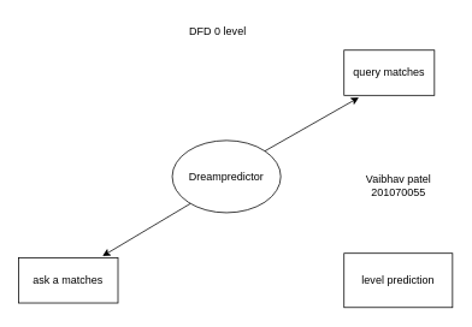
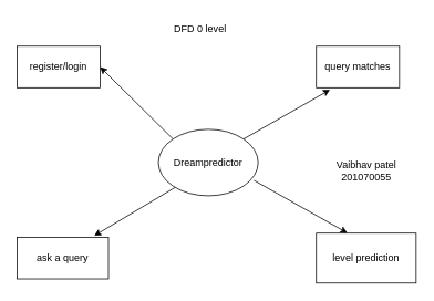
+ <mxCell id="2" value="register/login" style="rounded=0;whiteSpace=wrap;html=1;" parent="1" vertex="1"><mxGeometry x="20" y="55" width="100" height="50" as="geometry" /></mxCell>
+ <mxCell id="8" value="" style="endArrow=classic;html=1;rounded=0;exitX=0;exitY=0;exitDx=0;exitDy=0;entryX=1;entryY=0.5;entryDx=0;entryDy=0;" parent="1" source="4" target="2" edge="1"><mxGeometry width="50" height="50" relative="1" as="geometry"><mxPoint x="210" y="225" as="sourcePoint" /><mxPoint x="260" y="175" as="targetPoint" /></mxGeometry></mxCell>
+ <mxCell id="10" value="" style="endArrow=classic;html=1;rounded=0;exitX=0.958;exitY=0.768;exitDx=0;exitDy=0;exitPerimeter=0;entryX=0.311;entryY=-0.005;entryDx=0;entryDy=0;entryPerimeter=0;" parent="1" source="4" target="6" edge="1"><mxGeometry width="50" height="50" relative="1" as="geometry"><mxPoint x="210" y="225" as="sourcePoint" /><mxPoint x="260" y="175" as="targetPoint" /></mxGeometry></mxCell>
- <mxCell id="5" value="ask a matches" style="rounded=0;whiteSpace=wrap;html=1;" parent="1" vertex="1"><mxGeometry x="20" y="285" width="110" height="50" as="geometry" /></mxCell>
+ <mxCell id="5" value="ask a query" style="rounded=0;whiteSpace=wrap;html=1;" parent="1" vertex="1"><mxGeometry x="20" y="285" width="110" height="50" as="geometry" /></mxCell>
